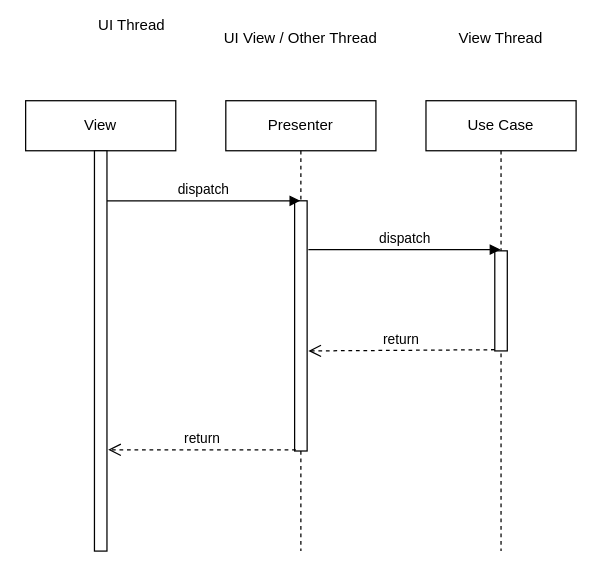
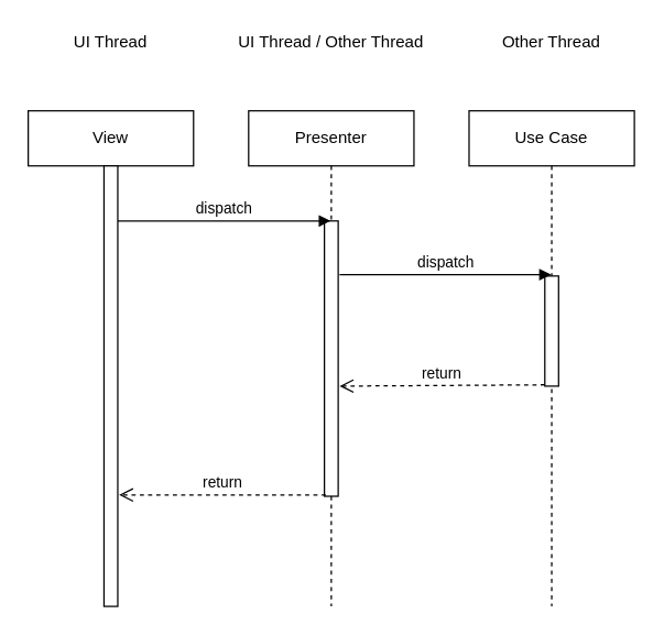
- <mxCell id="12" value="UI Thread" style="text;html=1;strokeColor=none;fillColor=none;align=center;verticalAlign=middle;whiteSpace=wrap;rounded=0;autosize=1;" vertex="1" parent="1"><mxGeometry x="70" y="10" width="70" height="20" as="geometry" /></mxCell>
+ <mxCell id="12" value="UI Thread" style="text;html=1;strokeColor=none;fillColor=none;align=center;verticalAlign=middle;whiteSpace=wrap;rounded=0;autosize=1;" vertex="1" parent="1"><mxGeometry x="45" y="20" width="70" height="20" as="geometry" /></mxCell>
- <mxCell id="13" value="UI View / Other Thread" style="text;html=1;strokeColor=none;fillColor=none;align=center;verticalAlign=middle;whiteSpace=wrap;rounded=0;autosize=1;" vertex="1" parent="1"><mxGeometry x="165" y="20" width="150" height="20" as="geometry" /></mxCell>
+ <mxCell id="13" value="UI Thread / Other Thread" style="text;html=1;strokeColor=none;fillColor=none;align=center;verticalAlign=middle;whiteSpace=wrap;rounded=0;autosize=1;" vertex="1" parent="1"><mxGeometry x="165" y="20" width="150" height="20" as="geometry" /></mxCell>
- <mxCell id="14" value="View Thread" style="text;html=1;strokeColor=none;fillColor=none;align=center;verticalAlign=middle;whiteSpace=wrap;rounded=0;autosize=1;" vertex="1" parent="1"><mxGeometry x="355" y="20" width="90" height="20" as="geometry" /></mxCell>
+ <mxCell id="14" value="Other Thread" style="text;html=1;strokeColor=none;fillColor=none;align=center;verticalAlign=middle;whiteSpace=wrap;rounded=0;autosize=1;" vertex="1" parent="1"><mxGeometry x="355" y="20" width="90" height="20" as="geometry" /></mxCell>
